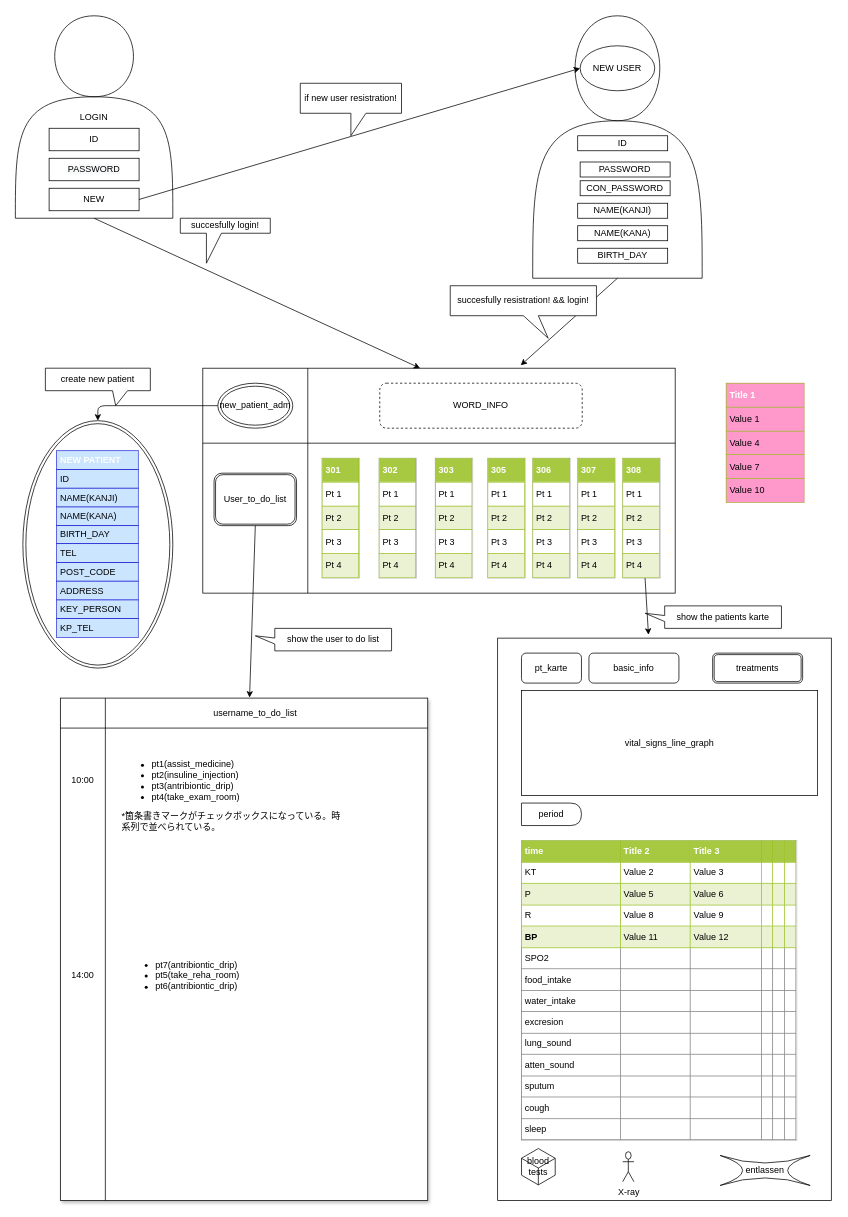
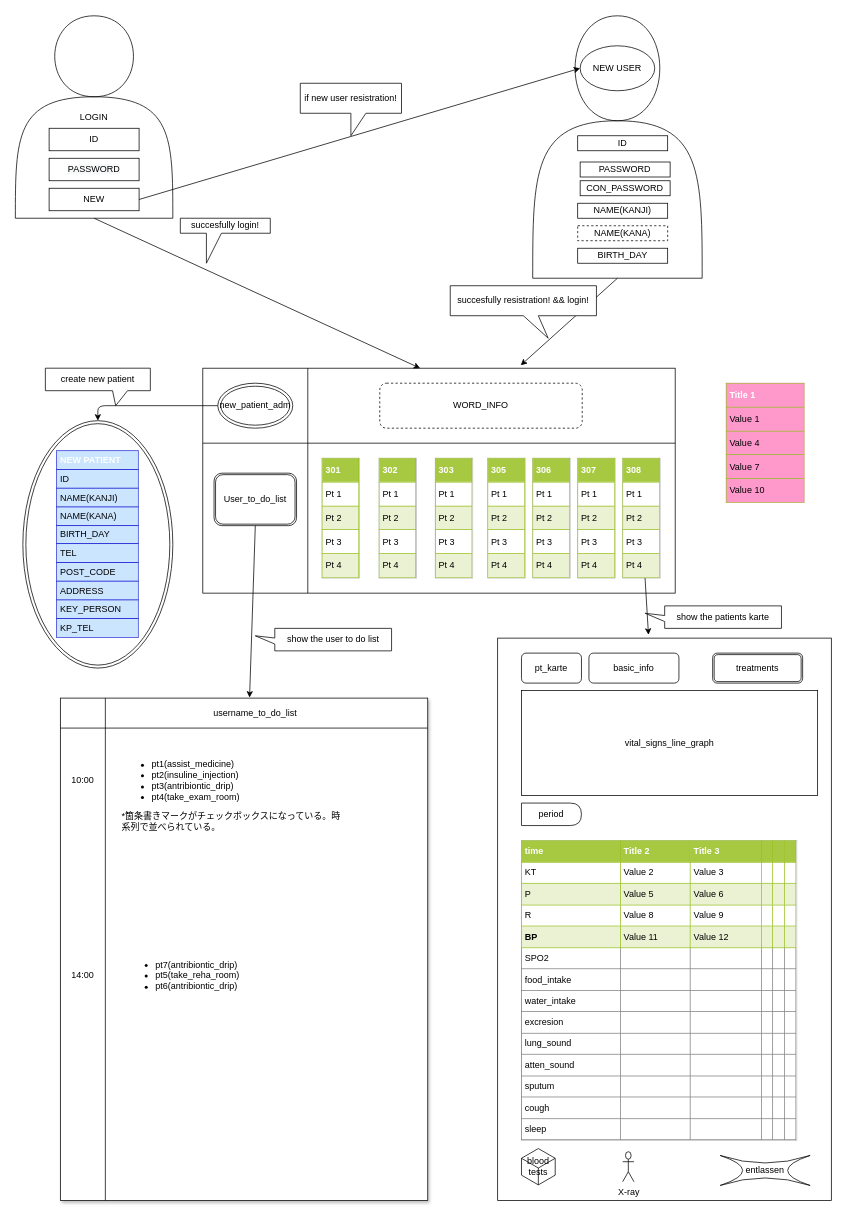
- <mxCell id="13" value="&lt;span&gt;NAME(KANA)&lt;/span&gt;" style="rounded=0;whiteSpace=wrap;html=1;" vertex="1" parent="1"><mxGeometry x="770" y="300" width="120" height="20" as="geometry" /></mxCell>
+ <mxCell id="13" value="&lt;span&gt;NAME(KANA)&lt;/span&gt;" style="rounded=0;whiteSpace=wrap;html=1;dashed=1;" vertex="1" parent="1"><mxGeometry x="770" y="300" width="120" height="20" as="geometry" /></mxCell>
